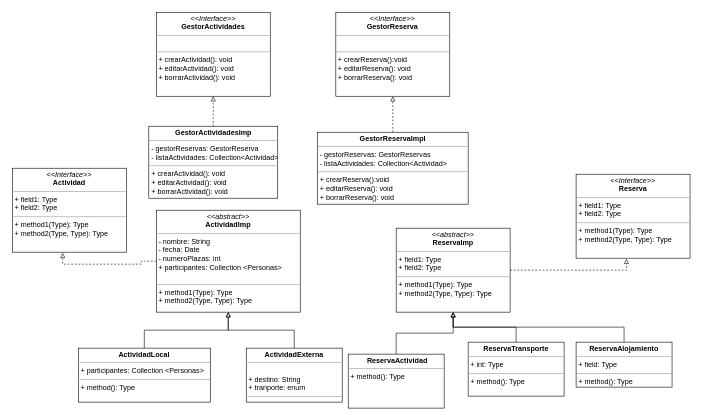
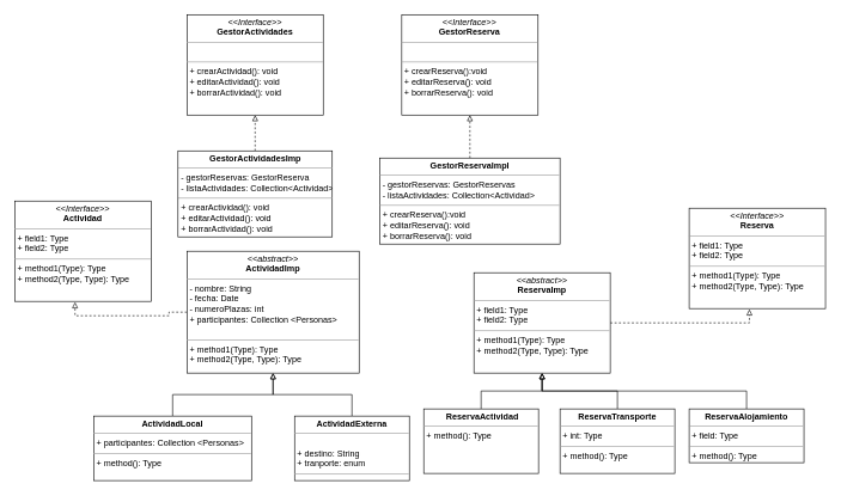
- <mxCell id="18" value="&lt;p style=&quot;margin: 0px ; margin-top: 4px ; text-align: center&quot;&gt;&lt;/p&gt;&lt;p style=&quot;text-align: center ; margin: 0px 0px 0px 4px&quot;&gt;&lt;b&gt;ReservaActividad&lt;/b&gt;&lt;/p&gt;&lt;hr size=&quot;1&quot; style=&quot;text-align: center&quot;&gt;&lt;p style=&quot;margin: 0px ; margin-left: 4px&quot;&gt;+ method(): Type&lt;/p&gt;" style="verticalAlign=top;align=left;overflow=fill;fontSize=12;fontFamily=Helvetica;html=1;" vertex="1" parent="1"><mxGeometry x="580" y="590" width="160" height="90" as="geometry" /></mxCell>
+ <mxCell id="18" value="&lt;p style=&quot;margin: 0px ; margin-top: 4px ; text-align: center&quot;&gt;&lt;/p&gt;&lt;p style=&quot;text-align: center ; margin: 0px 0px 0px 4px&quot;&gt;&lt;b&gt;ReservaActividad&lt;/b&gt;&lt;/p&gt;&lt;hr size=&quot;1&quot; style=&quot;text-align: center&quot;&gt;&lt;p style=&quot;margin: 0px ; margin-left: 4px&quot;&gt;+ method(): Type&lt;/p&gt;" style="verticalAlign=top;align=left;overflow=fill;fontSize=12;fontFamily=Helvetica;html=1;" vertex="1" parent="1"><mxGeometry x="590" y="570" width="160" height="90" as="geometry" /></mxCell>
